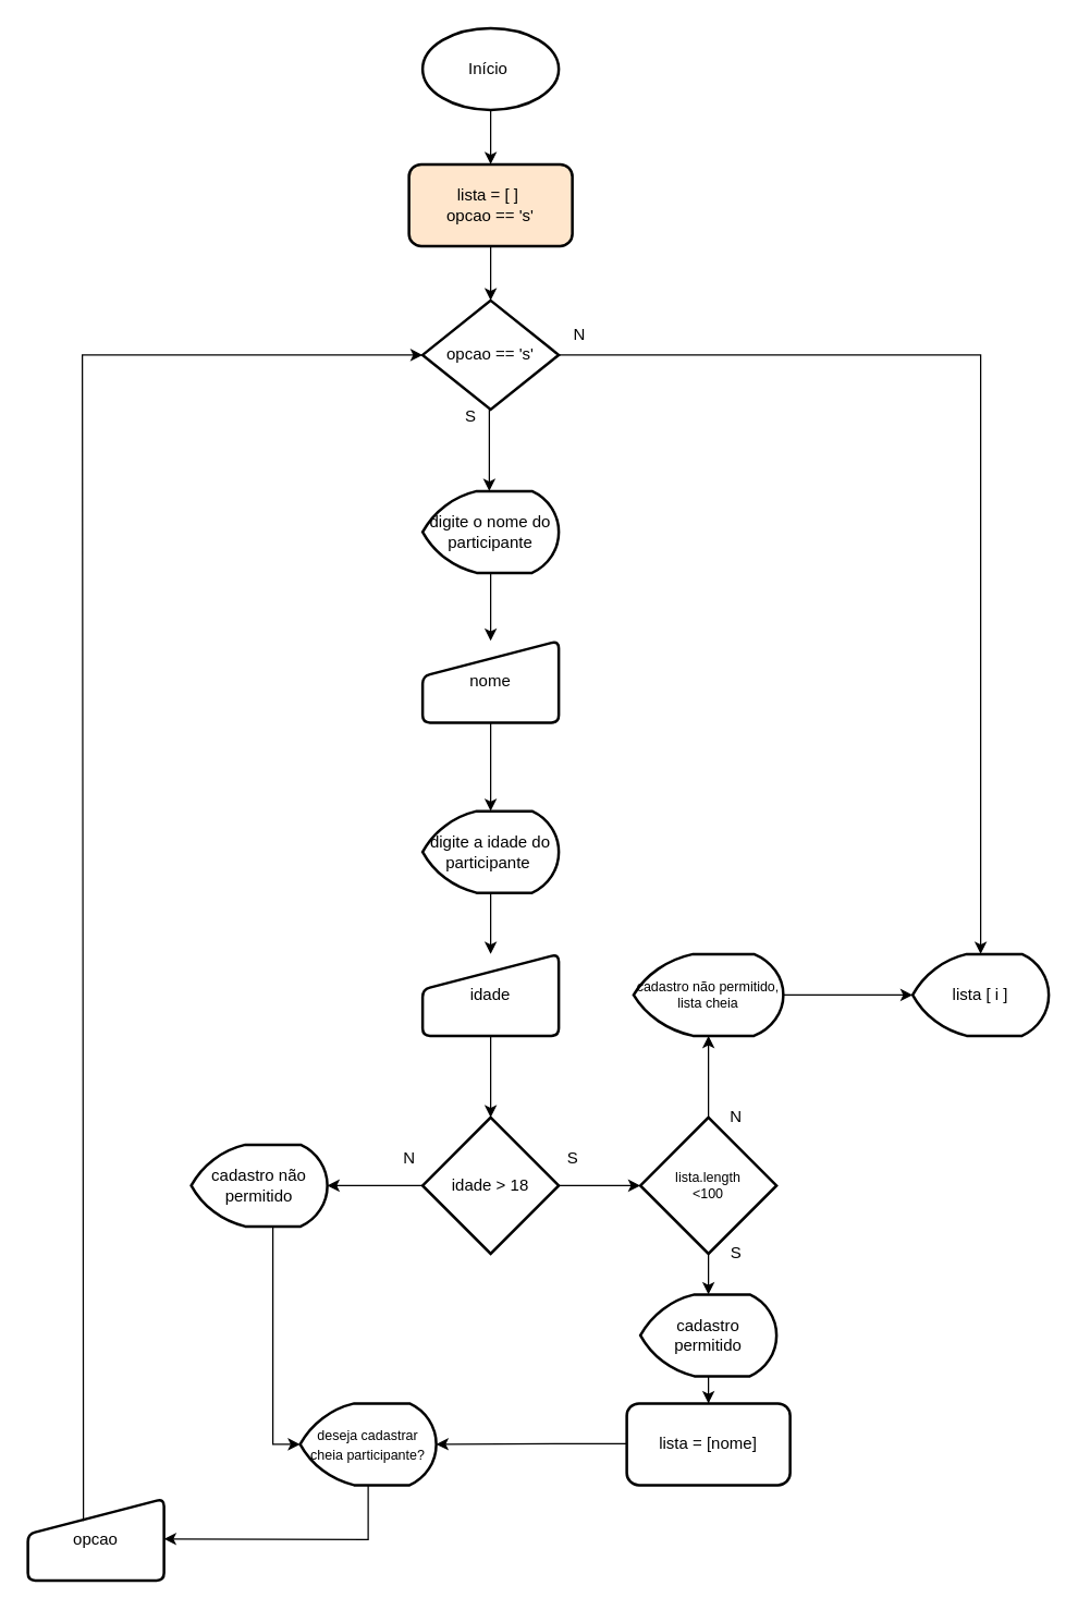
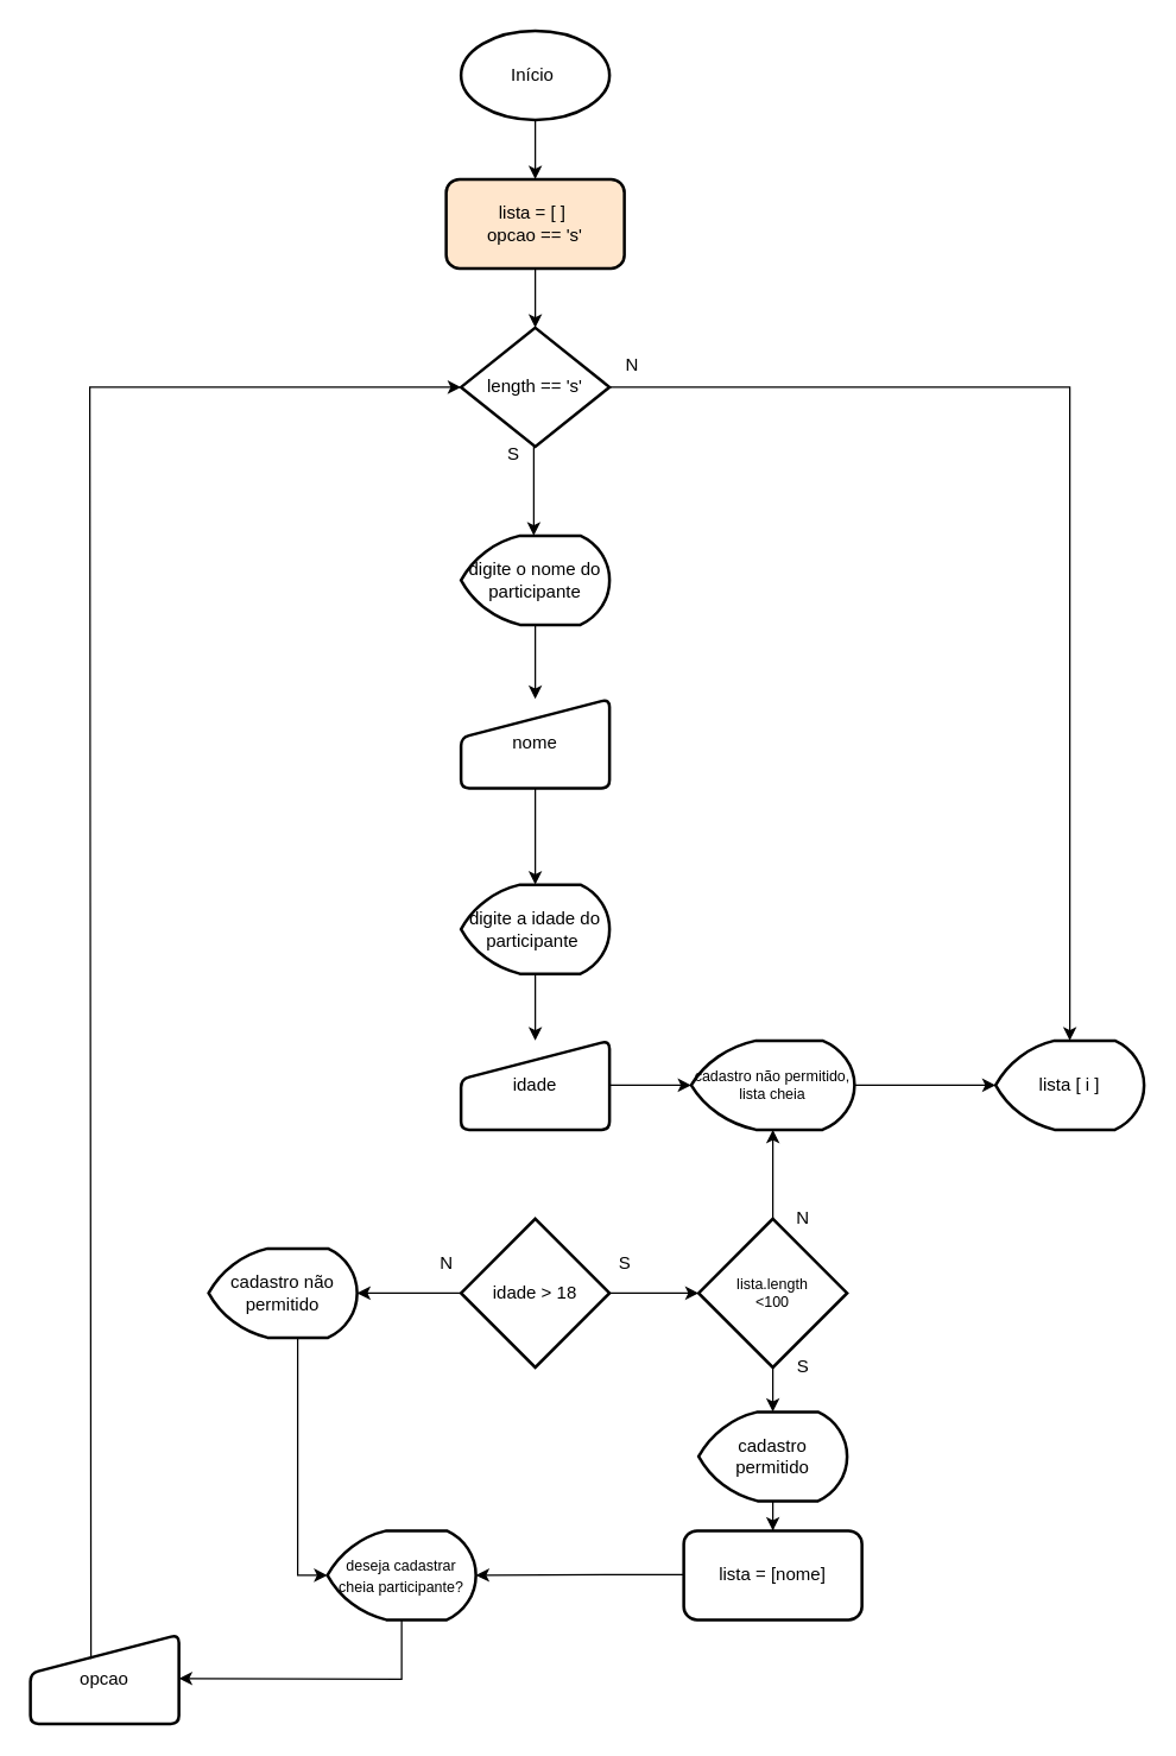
- <mxCell id="6" value="opcao == 's'" style="strokeWidth=2;html=1;shape=mxgraph.flowchart.decision;whiteSpace=wrap;" parent="1" vertex="1"><mxGeometry x="310" y="220" width="100" height="80" as="geometry" /></mxCell>
+ <mxCell id="6" value="length == 's'" style="strokeWidth=2;html=1;shape=mxgraph.flowchart.decision;whiteSpace=wrap;" parent="1" vertex="1"><mxGeometry x="310" y="220" width="100" height="80" as="geometry" /></mxCell>
- <mxCell id="16" value="" style="edgeStyle=orthogonalEdgeStyle;rounded=0;orthogonalLoop=1;jettySize=auto;html=1;" parent="1" source="17" target="20" edge="1"><mxGeometry relative="1" as="geometry" /></mxCell>
+ <mxCell id="16" value="" style="edgeStyle=orthogonalEdgeStyle;rounded=0;orthogonalLoop=1;jettySize=auto;html=1;" parent="1" source="17" target="31" edge="1"><mxGeometry relative="1" as="geometry" /></mxCell>
